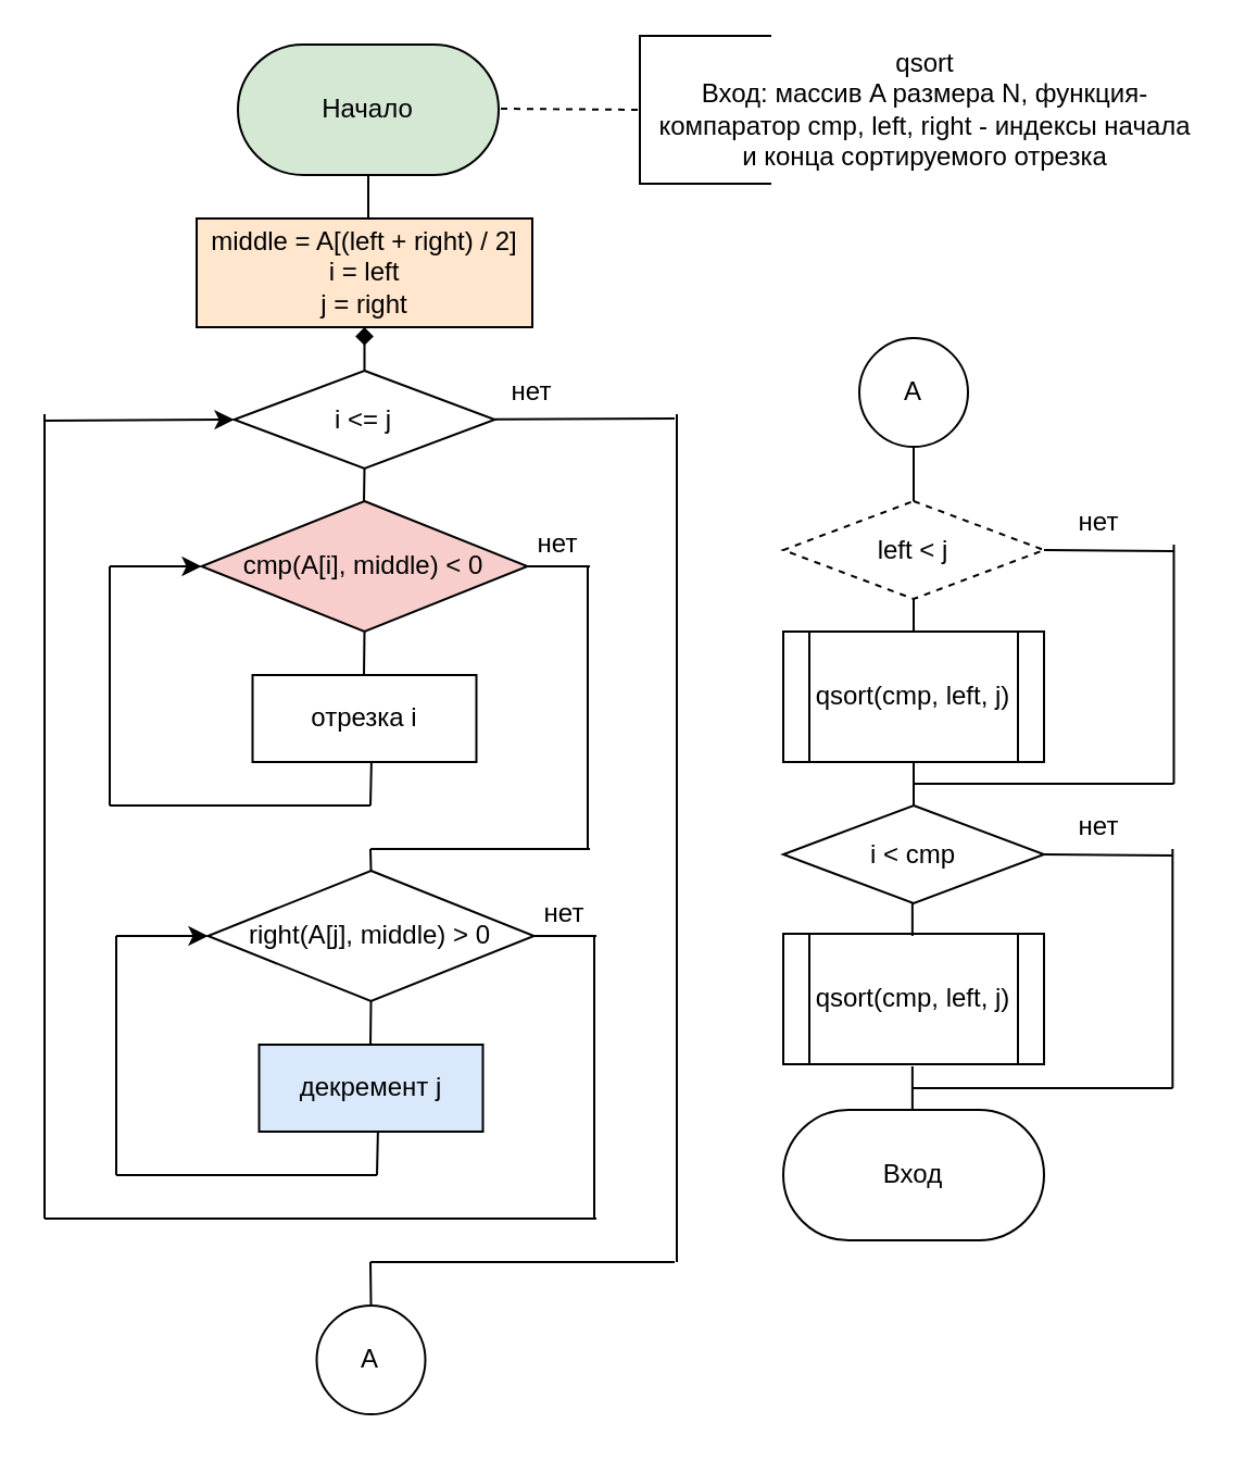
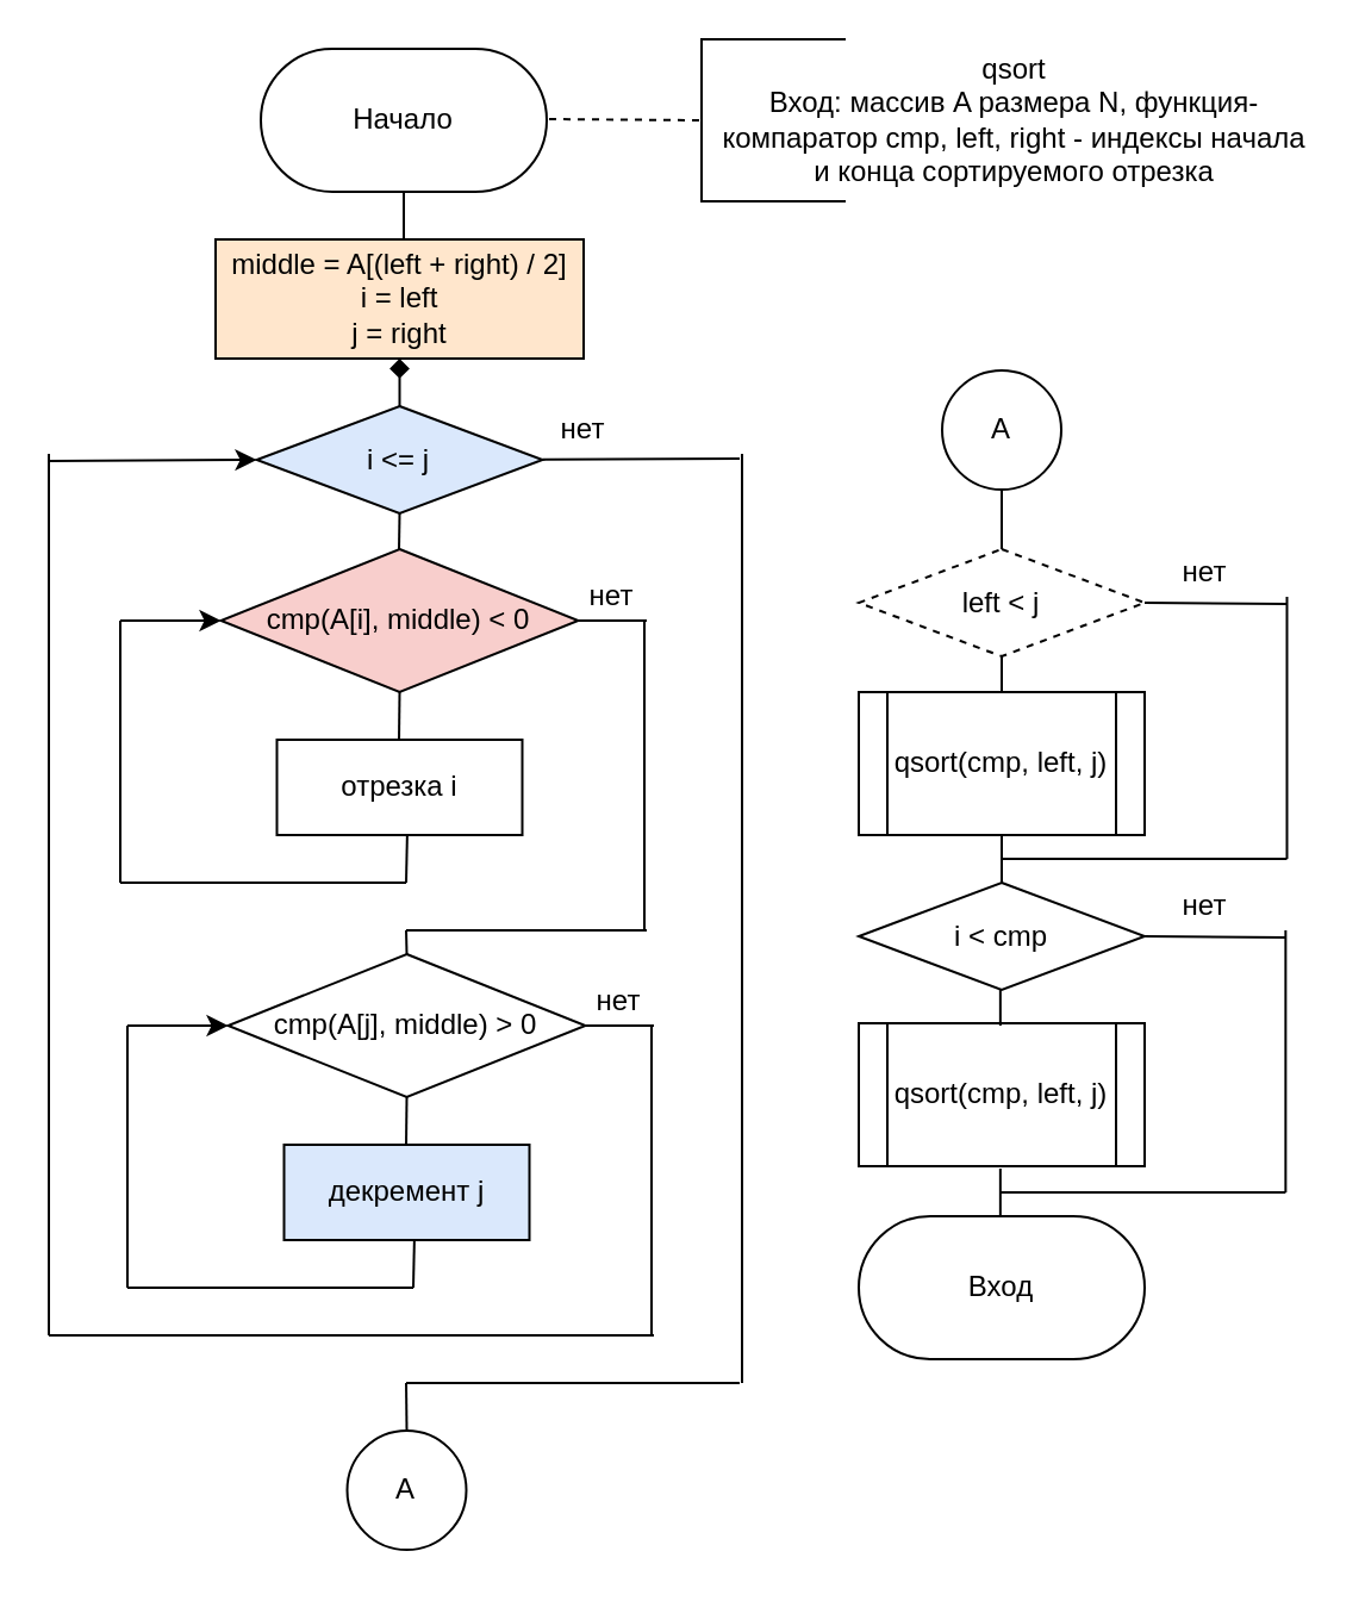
- <mxCell id="2" value="Начало" style="rounded=1;whiteSpace=wrap;html=1;arcSize=50;fillColor=#d5e8d4;" parent="1" vertex="1"><mxGeometry x="109" y="20" width="120" height="60" as="geometry" /></mxCell>
+ <mxCell id="2" value="Начало" style="rounded=1;whiteSpace=wrap;html=1;arcSize=50;" parent="1" vertex="1"><mxGeometry x="109" y="20" width="120" height="60" as="geometry" /></mxCell>
- <mxCell id="9" value="i &amp;lt;= j" style="rhombus;whiteSpace=wrap;html=1;" vertex="1" parent="1"><mxGeometry x="107.25" y="170" width="120" height="45" as="geometry" /></mxCell>
+ <mxCell id="9" value="i &amp;lt;= j" style="rhombus;whiteSpace=wrap;html=1;fillColor=#dae8fc;" vertex="1" parent="1"><mxGeometry x="107.25" y="170" width="120" height="45" as="geometry" /></mxCell>
- <mxCell id="24" value="right(A[j], middle) &amp;gt; 0" style="rhombus;whiteSpace=wrap;html=1;" vertex="1" parent="1"><mxGeometry x="95.25" y="400" width="150" height="60" as="geometry" /></mxCell>
+ <mxCell id="24" value="cmp(A[j], middle) &amp;gt; 0" style="rhombus;whiteSpace=wrap;html=1;" vertex="1" parent="1"><mxGeometry x="95.25" y="400" width="150" height="60" as="geometry" /></mxCell>
